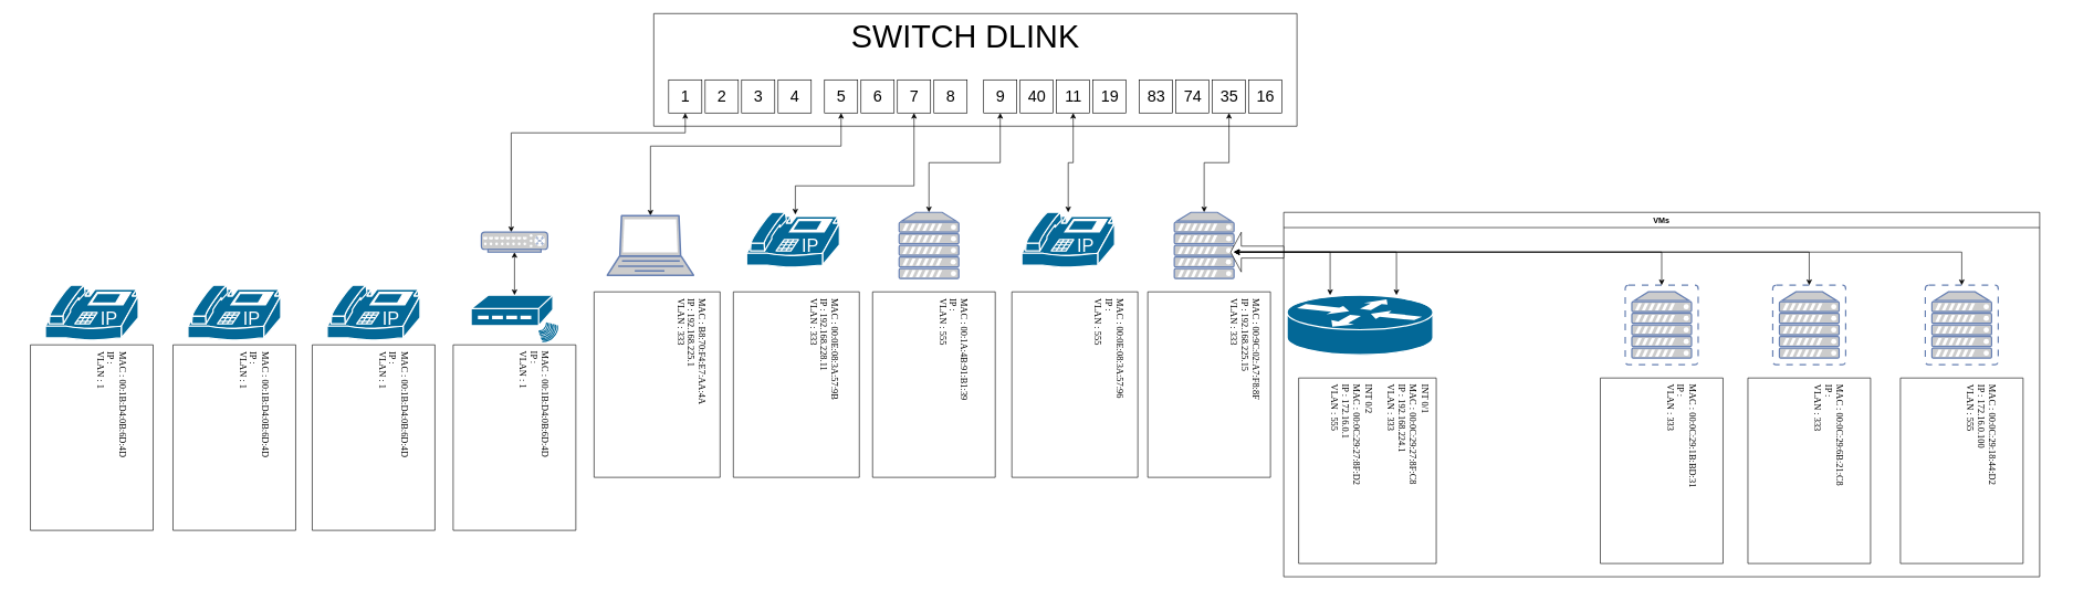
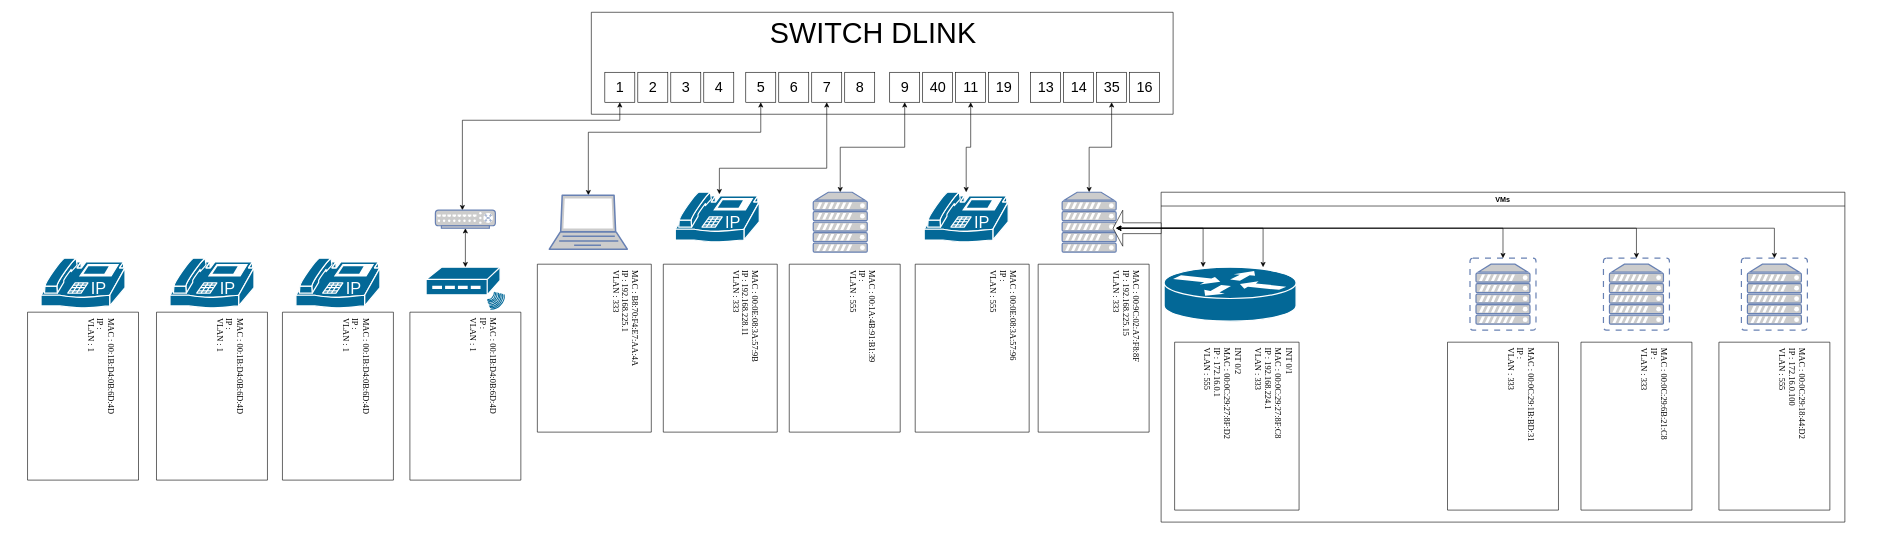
- <mxCell id="10" value="&lt;font style=&quot;font-size: 24px;&quot;&gt;83&lt;/font&gt;" style="text;html=1;strokeColor=none;fillColor=none;align=center;verticalAlign=middle;whiteSpace=wrap;rounded=0;" vertex="1" parent="4"><mxGeometry x="727.5" y="110" width="60" height="30" as="geometry" /></mxCell>
+ <mxCell id="10" value="&lt;font style=&quot;font-size: 24px;&quot;&gt;13&lt;/font&gt;" style="text;html=1;strokeColor=none;fillColor=none;align=center;verticalAlign=middle;whiteSpace=wrap;rounded=0;" vertex="1" parent="4"><mxGeometry x="727.5" y="110" width="60" height="30" as="geometry" /></mxCell>
- <mxCell id="11" value="&lt;font style=&quot;font-size: 24px;&quot;&gt;74&lt;/font&gt;" style="text;html=1;strokeColor=none;fillColor=none;align=center;verticalAlign=middle;whiteSpace=wrap;rounded=0;" vertex="1" parent="4"><mxGeometry x="782.5" y="110" width="60" height="30" as="geometry" /></mxCell>
+ <mxCell id="11" value="&lt;font style=&quot;font-size: 24px;&quot;&gt;14&lt;/font&gt;" style="text;html=1;strokeColor=none;fillColor=none;align=center;verticalAlign=middle;whiteSpace=wrap;rounded=0;" vertex="1" parent="4"><mxGeometry x="782.5" y="110" width="60" height="30" as="geometry" /></mxCell>
